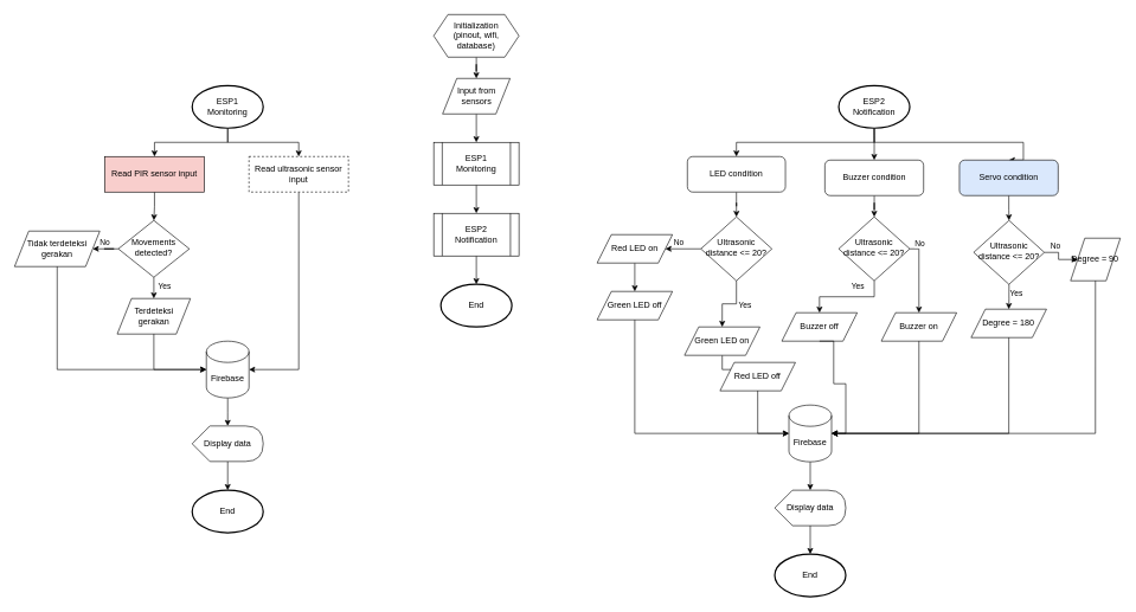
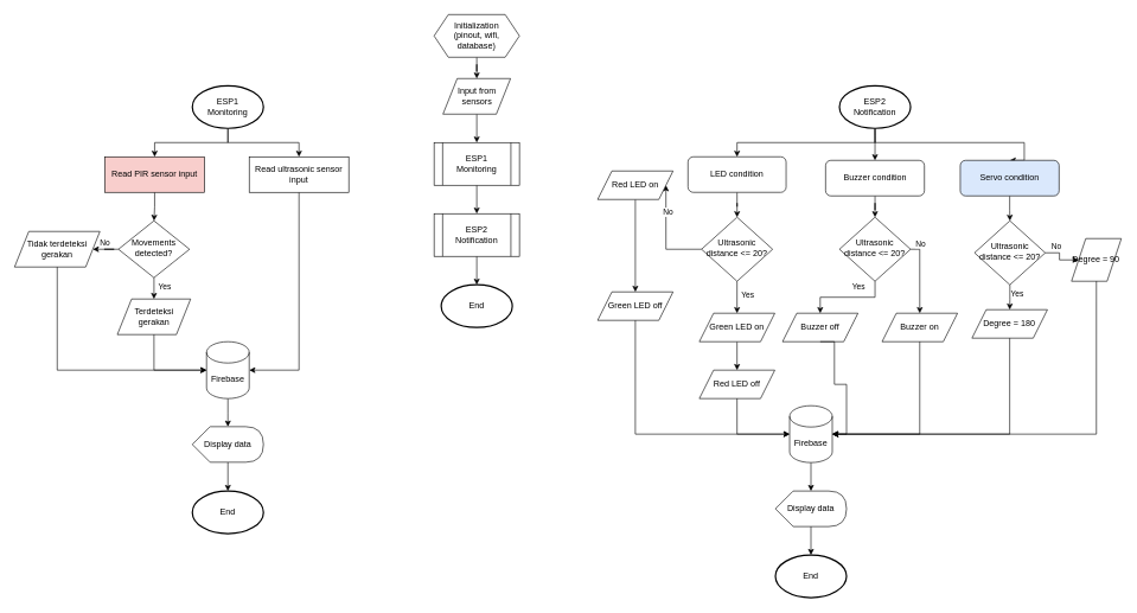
- <mxCell id="44" value="Read ultrasonic sensor input" style="rounded=0;whiteSpace=wrap;html=1;dashed=1;" parent="1" vertex="1"><mxGeometry x="350" y="220" width="140" height="50" as="geometry" /></mxCell>
+ <mxCell id="44" value="Read ultrasonic sensor input" style="rounded=0;whiteSpace=wrap;html=1;" parent="1" vertex="1"><mxGeometry x="350" y="220" width="140" height="50" as="geometry" /></mxCell>
- <mxCell id="52" value="Red LED on" style="shape=parallelogram;perimeter=parallelogramPerimeter;whiteSpace=wrap;html=1;fixedSize=1;" parent="1" vertex="1"><mxGeometry x="840" y="330" width="106.06" height="40" as="geometry" /></mxCell>
+ <mxCell id="52" value="Red LED on" style="shape=parallelogram;perimeter=parallelogramPerimeter;whiteSpace=wrap;html=1;fixedSize=1;" parent="1" vertex="1"><mxGeometry x="840" y="240" width="106.06" height="40" as="geometry" /></mxCell>
- <mxCell id="49" value="Green LED on" style="shape=parallelogram;perimeter=parallelogramPerimeter;whiteSpace=wrap;html=1;fixedSize=1;" parent="1" vertex="1"><mxGeometry x="963.03" y="460" width="106.06" height="40" as="geometry" /></mxCell>
+ <mxCell id="49" value="Green LED on" style="shape=parallelogram;perimeter=parallelogramPerimeter;whiteSpace=wrap;html=1;fixedSize=1;" parent="1" vertex="1"><mxGeometry x="983.03" y="440" width="106.06" height="40" as="geometry" /></mxCell>
- <mxCell id="50" value="Red LED off" style="shape=parallelogram;perimeter=parallelogramPerimeter;whiteSpace=wrap;html=1;fixedSize=1;" parent="1" vertex="1"><mxGeometry x="1013.03" y="510" width="106.06" height="40" as="geometry" /></mxCell>
+ <mxCell id="50" value="Red LED off" style="shape=parallelogram;perimeter=parallelogramPerimeter;whiteSpace=wrap;html=1;fixedSize=1;" parent="1" vertex="1"><mxGeometry x="983.03" y="520" width="106.06" height="40" as="geometry" /></mxCell>
